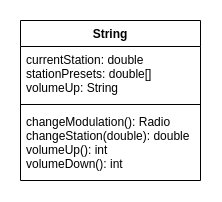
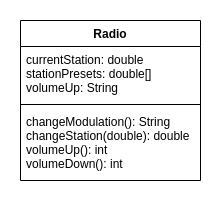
- <mxCell id="2" value="String" style="swimlane;fontStyle=1;align=center;verticalAlign=top;childLayout=stackLayout;horizontal=1;startSize=26;horizontalStack=0;resizeParent=1;resizeParentMax=0;resizeLast=0;collapsible=1;marginBottom=0;" vertex="1" parent="1"><mxGeometry x="20" y="20" width="180" height="160" as="geometry" /></mxCell>
+ <mxCell id="2" value="Radio" style="swimlane;fontStyle=1;align=center;verticalAlign=top;childLayout=stackLayout;horizontal=1;startSize=26;horizontalStack=0;resizeParent=1;resizeParentMax=0;resizeLast=0;collapsible=1;marginBottom=0;" vertex="1" parent="1"><mxGeometry x="20" y="20" width="180" height="160" as="geometry" /></mxCell>
- <mxCell id="5" value="changeModulation(): Radio&#10;changeStation(double): double&#10;volumeUp(): int&#10;volumeDown(): int" style="text;strokeColor=none;fillColor=none;align=left;verticalAlign=top;spacingLeft=4;spacingRight=4;overflow=hidden;rotatable=0;points=[[0,0.5],[1,0.5]];portConstraint=eastwest;" vertex="1" parent="2"><mxGeometry y="88" width="180" height="72" as="geometry" /></mxCell>
+ <mxCell id="5" value="changeModulation(): String&#10;changeStation(double): double&#10;volumeUp(): int&#10;volumeDown(): int" style="text;strokeColor=none;fillColor=none;align=left;verticalAlign=top;spacingLeft=4;spacingRight=4;overflow=hidden;rotatable=0;points=[[0,0.5],[1,0.5]];portConstraint=eastwest;" vertex="1" parent="2"><mxGeometry y="88" width="180" height="72" as="geometry" /></mxCell>
